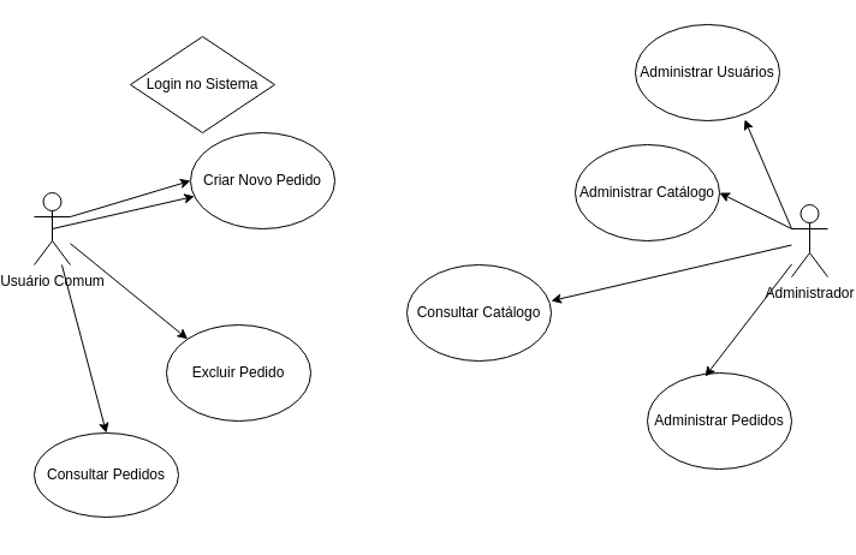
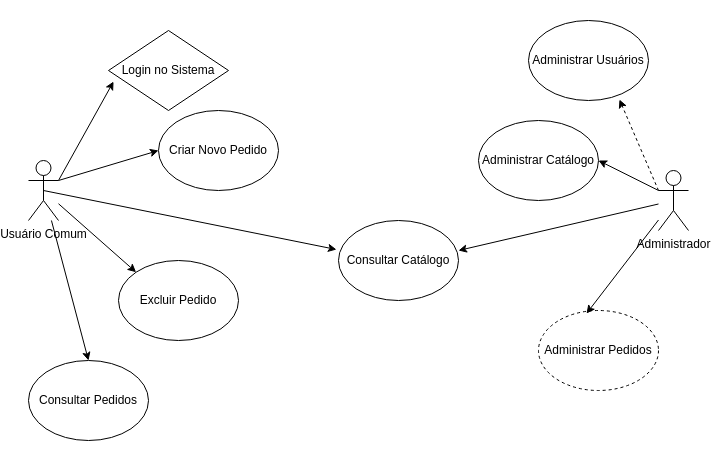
+ <mxCell id="8" value="" style="endArrow=classic;html=1;rounded=0;exitX=1;exitY=0.333;exitDx=0;exitDy=0;exitPerimeter=0;entryX=0.042;entryY=0.638;entryDx=0;entryDy=0;entryPerimeter=0;" edge="1" parent="1" source="2" target="4"><mxGeometry width="50" height="50" relative="1" as="geometry"><mxPoint x="350" y="310" as="sourcePoint" /><mxPoint x="400" y="260" as="targetPoint" /></mxGeometry></mxCell>
- <mxCell id="19" value="" style="endArrow=classic;html=1;rounded=0;exitX=0;exitY=0.333;exitDx=0;exitDy=0;exitPerimeter=0;entryX=0.758;entryY=0.988;entryDx=0;entryDy=0;entryPerimeter=0;" edge="1" parent="1" source="3" target="12"><mxGeometry width="50" height="50" relative="1" as="geometry"><mxPoint x="350" y="260" as="sourcePoint" /><mxPoint x="400" y="210" as="targetPoint" /></mxGeometry></mxCell>
+ <mxCell id="19" value="" style="endArrow=classic;html=1;rounded=0;exitX=0;exitY=0.333;exitDx=0;exitDy=0;exitPerimeter=0;entryX=0.758;entryY=0.988;entryDx=0;entryDy=0;entryPerimeter=0;dashed=1;" edge="1" parent="1" source="3" target="12"><mxGeometry width="50" height="50" relative="1" as="geometry"><mxPoint x="350" y="260" as="sourcePoint" /><mxPoint x="400" y="210" as="targetPoint" /></mxGeometry></mxCell>
- <mxCell id="17" value="" style="endArrow=classic;html=1;rounded=0;exitX=0.5;exitY=0.5;exitDx=0;exitDy=0;exitPerimeter=0;" edge="1" parent="1" source="2" target="5"><mxGeometry width="50" height="50" relative="1" as="geometry"><mxPoint x="350" y="310" as="sourcePoint" /><mxPoint x="320" y="260" as="targetPoint" /></mxGeometry></mxCell>
+ <mxCell id="17" value="" style="endArrow=classic;html=1;rounded=0;exitX=0.5;exitY=0.5;exitDx=0;exitDy=0;exitPerimeter=0;entryX=-0.017;entryY=0.363;entryDx=0;entryDy=0;entryPerimeter=0;" edge="1" parent="1" source="2" target="15"><mxGeometry width="50" height="50" relative="1" as="geometry"><mxPoint x="350" y="310" as="sourcePoint" /><mxPoint x="320" y="260" as="targetPoint" /></mxGeometry></mxCell>
- <mxCell id="6" value="Excluir Pedido" style="ellipse;whiteSpace=wrap;html=1;" vertex="1" parent="1"><mxGeometry x="130" y="270" width="120" height="80" as="geometry" /></mxCell>
+ <mxCell id="6" value="Excluir Pedido" style="ellipse;whiteSpace=wrap;html=1;" vertex="1" parent="1"><mxGeometry x="110" y="260" width="120" height="80" as="geometry" /></mxCell>
- <mxCell id="14" value="Administrar Pedidos" style="ellipse;whiteSpace=wrap;html=1;" vertex="1" parent="1"><mxGeometry x="530" y="310" width="120" height="80" as="geometry" /></mxCell>
+ <mxCell id="14" value="Administrar Pedidos" style="ellipse;whiteSpace=wrap;html=1;dashed=1;" vertex="1" parent="1"><mxGeometry x="530" y="310" width="120" height="80" as="geometry" /></mxCell>
- <mxCell id="7" value="Consultar Pedidos" style="ellipse;whiteSpace=wrap;html=1;" vertex="1" parent="1"><mxGeometry x="20" y="360" width="120" height="70" as="geometry" /></mxCell>
+ <mxCell id="7" value="Consultar Pedidos" style="ellipse;whiteSpace=wrap;html=1;" vertex="1" parent="1"><mxGeometry x="20" y="360" width="120" height="80" as="geometry" /></mxCell>
